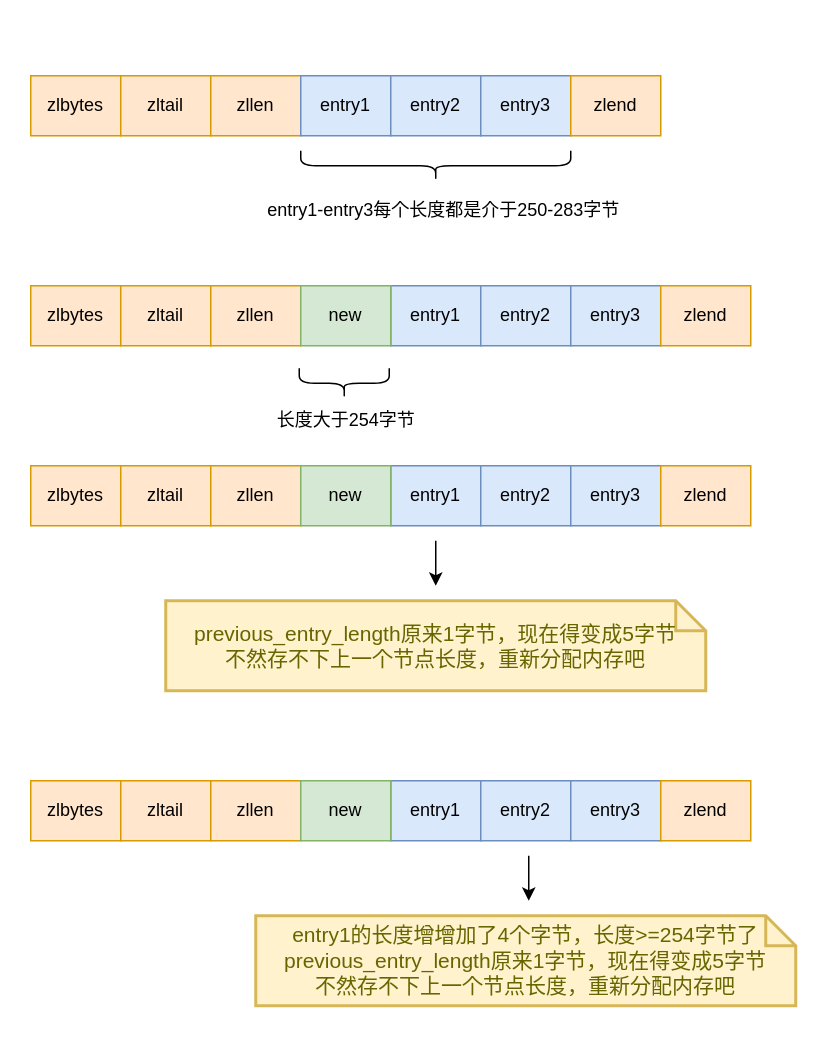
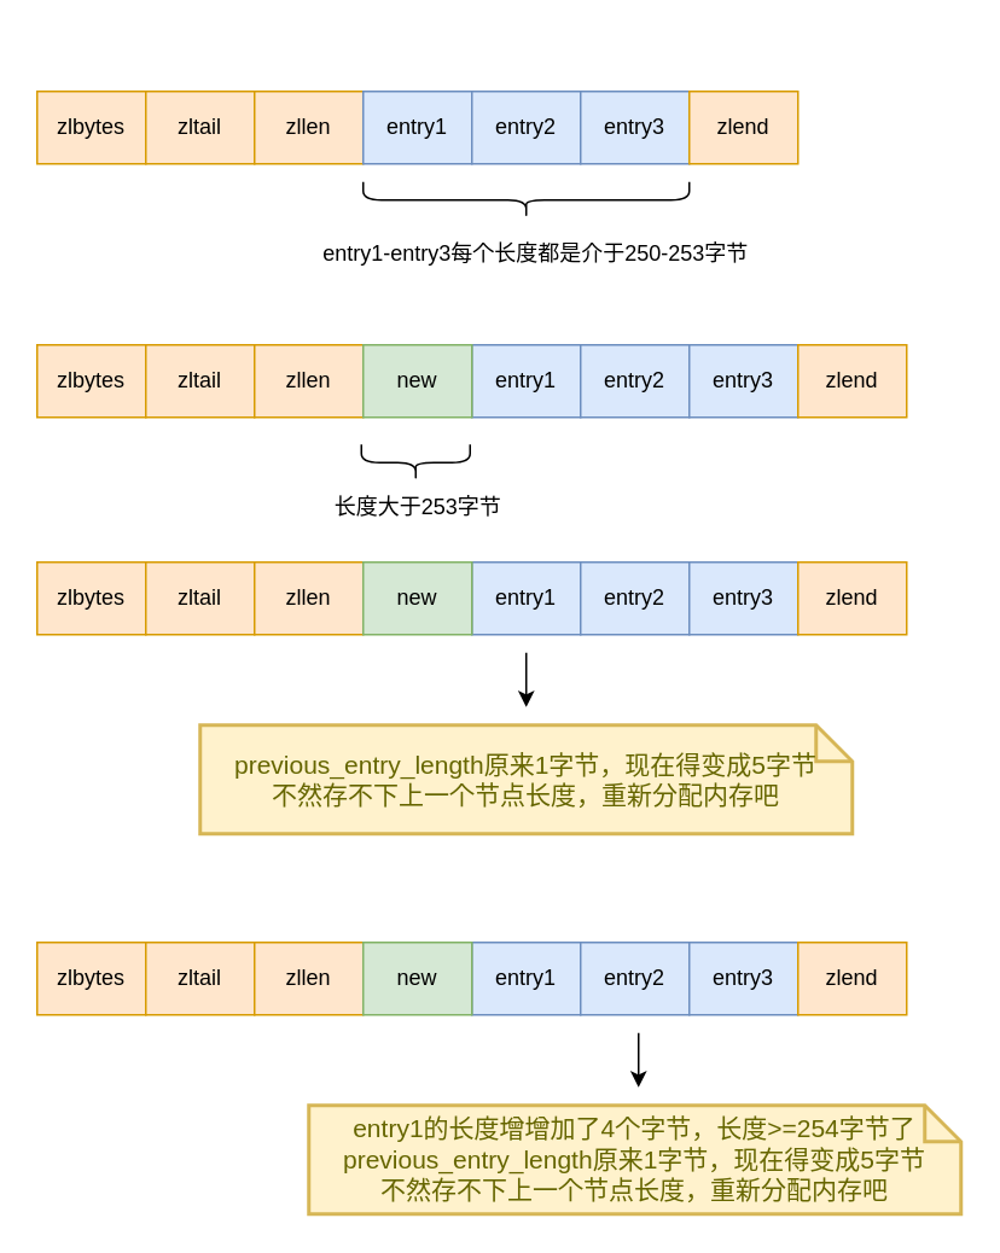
- <mxCell id="20" value="entry1-entry3每个长度都是介于250-283字节" style="text;html=1;align=center;verticalAlign=middle;resizable=0;points=[];autosize=1;strokeColor=none;fillColor=none;" vertex="1" parent="1"><mxGeometry x="170" y="130" width="250" height="20" as="geometry" /></mxCell>
+ <mxCell id="20" value="entry1-entry3每个长度都是介于250-253字节" style="text;html=1;align=center;verticalAlign=middle;resizable=0;points=[];autosize=1;strokeColor=none;fillColor=none;" vertex="1" parent="1"><mxGeometry x="170" y="130" width="250" height="20" as="geometry" /></mxCell>
- <mxCell id="18" value="长度大于254字节" style="text;html=1;align=center;verticalAlign=middle;resizable=0;points=[];autosize=1;strokeColor=none;fillColor=none;" vertex="1" parent="1"><mxGeometry x="175" y="270" width="110" height="20" as="geometry" /></mxCell>
+ <mxCell id="18" value="长度大于253字节" style="text;html=1;align=center;verticalAlign=middle;resizable=0;points=[];autosize=1;strokeColor=none;fillColor=none;" vertex="1" parent="1"><mxGeometry x="175" y="270" width="110" height="20" as="geometry" /></mxCell>
